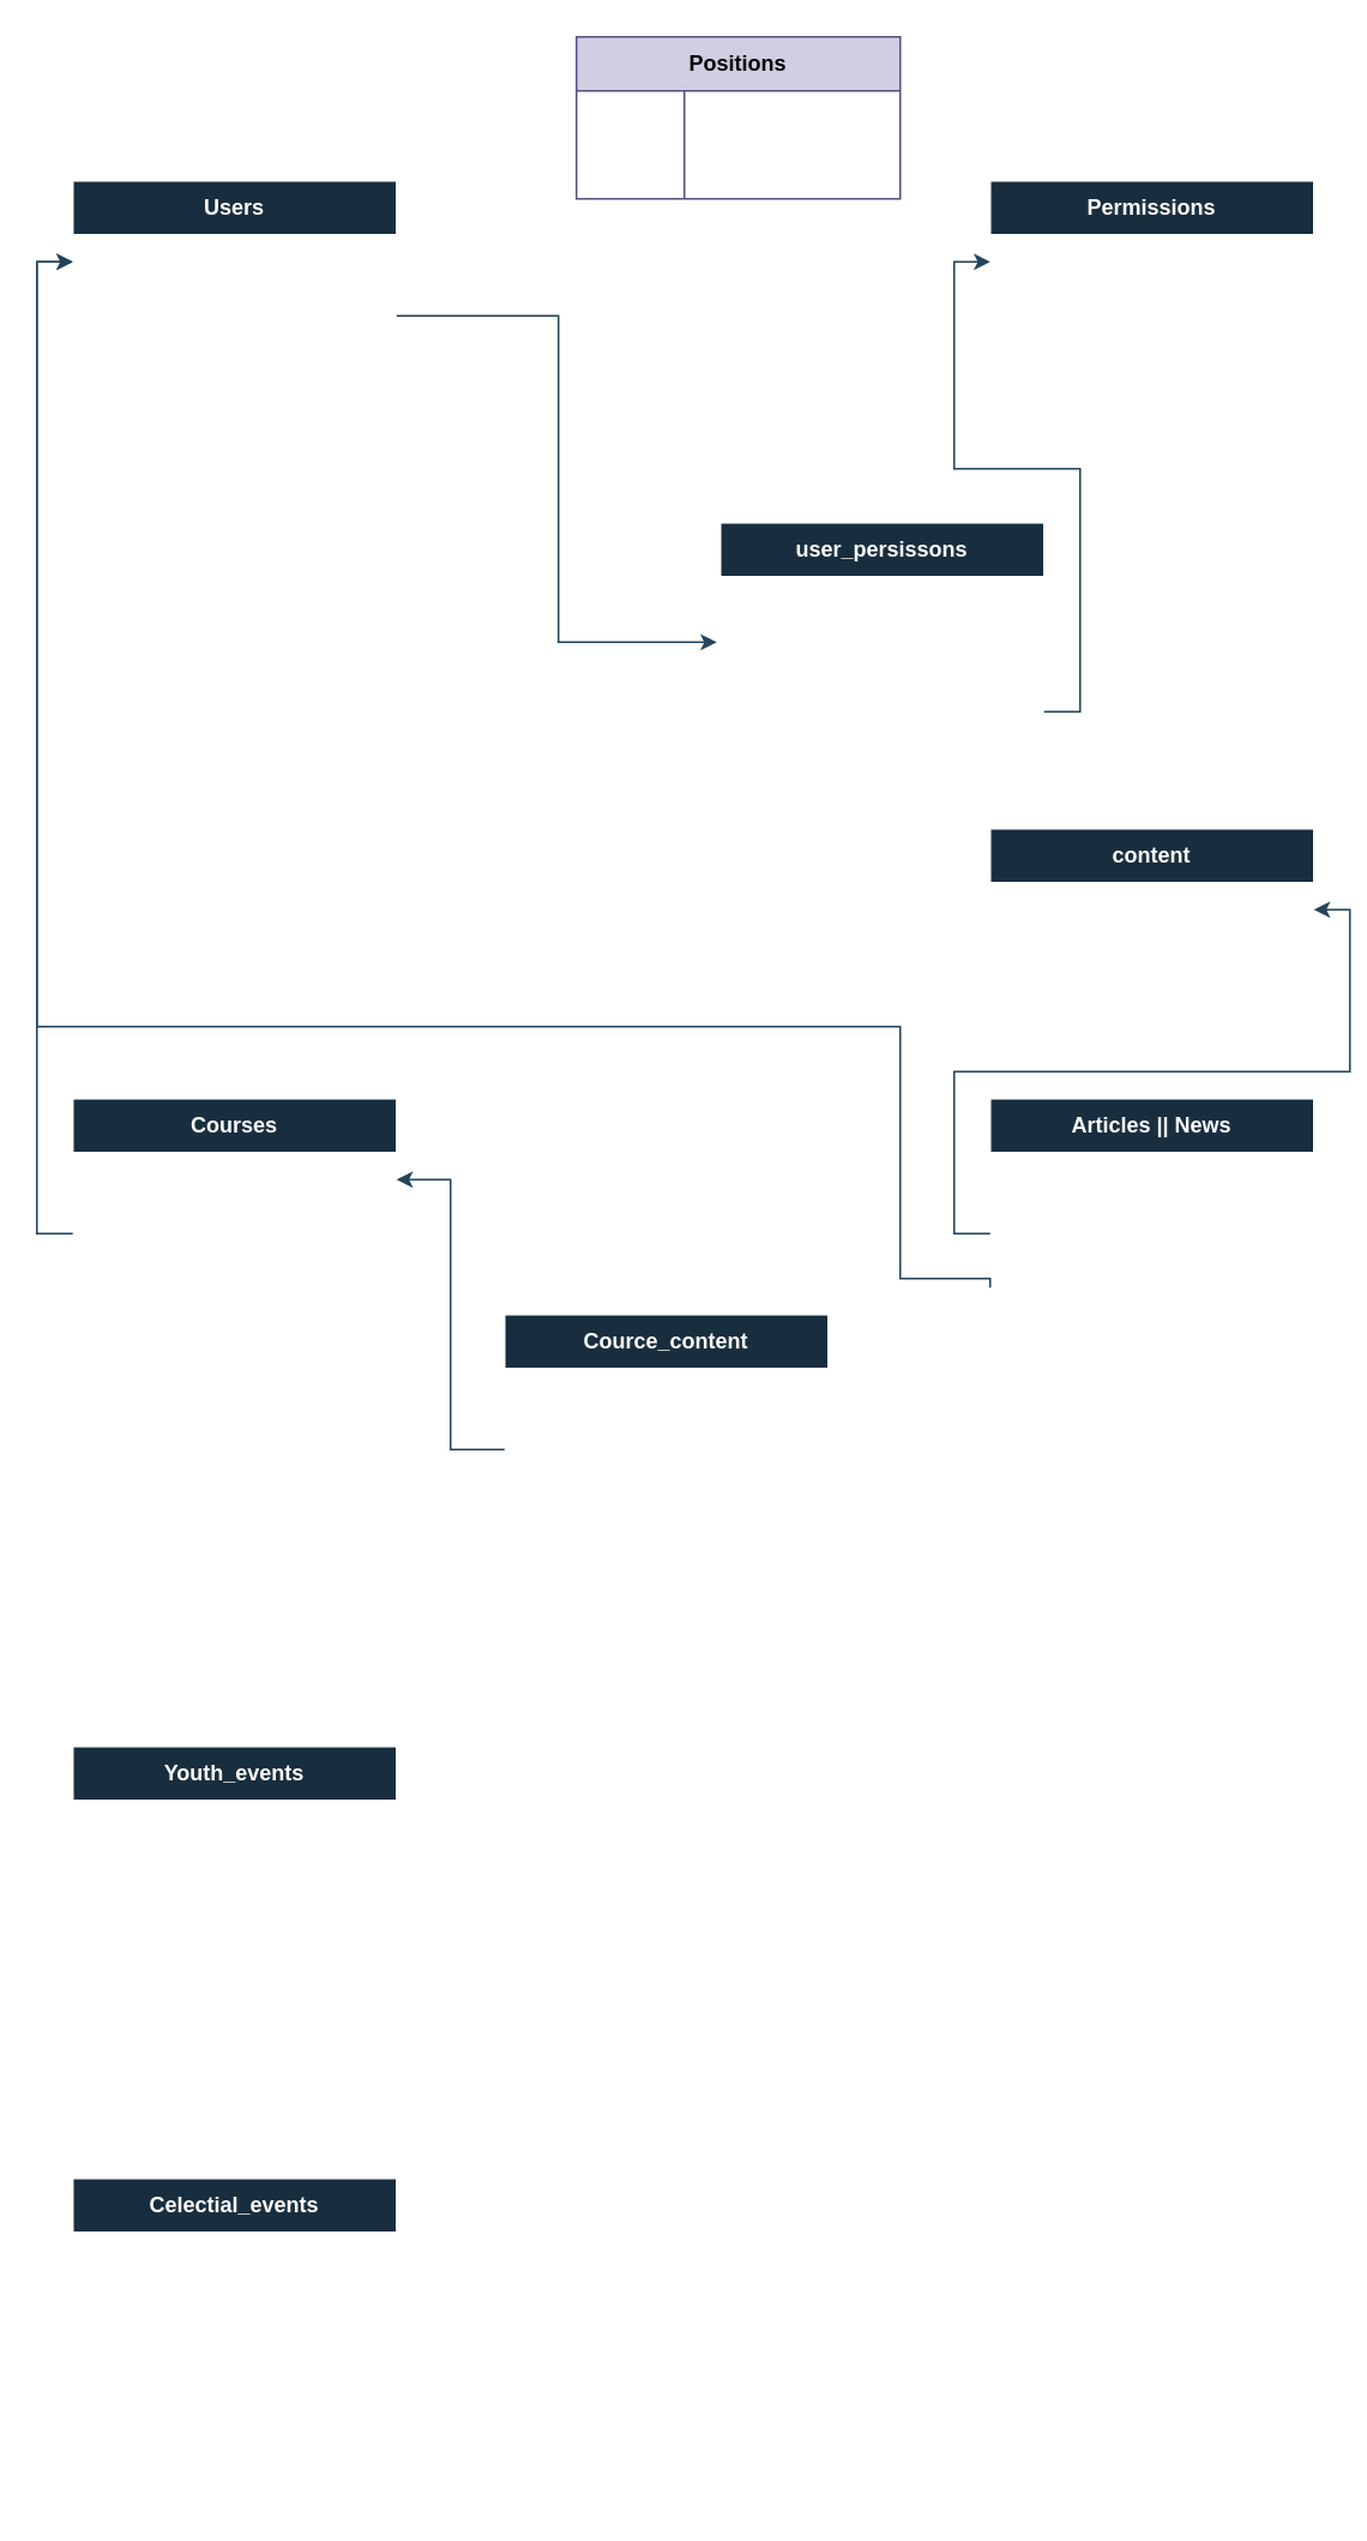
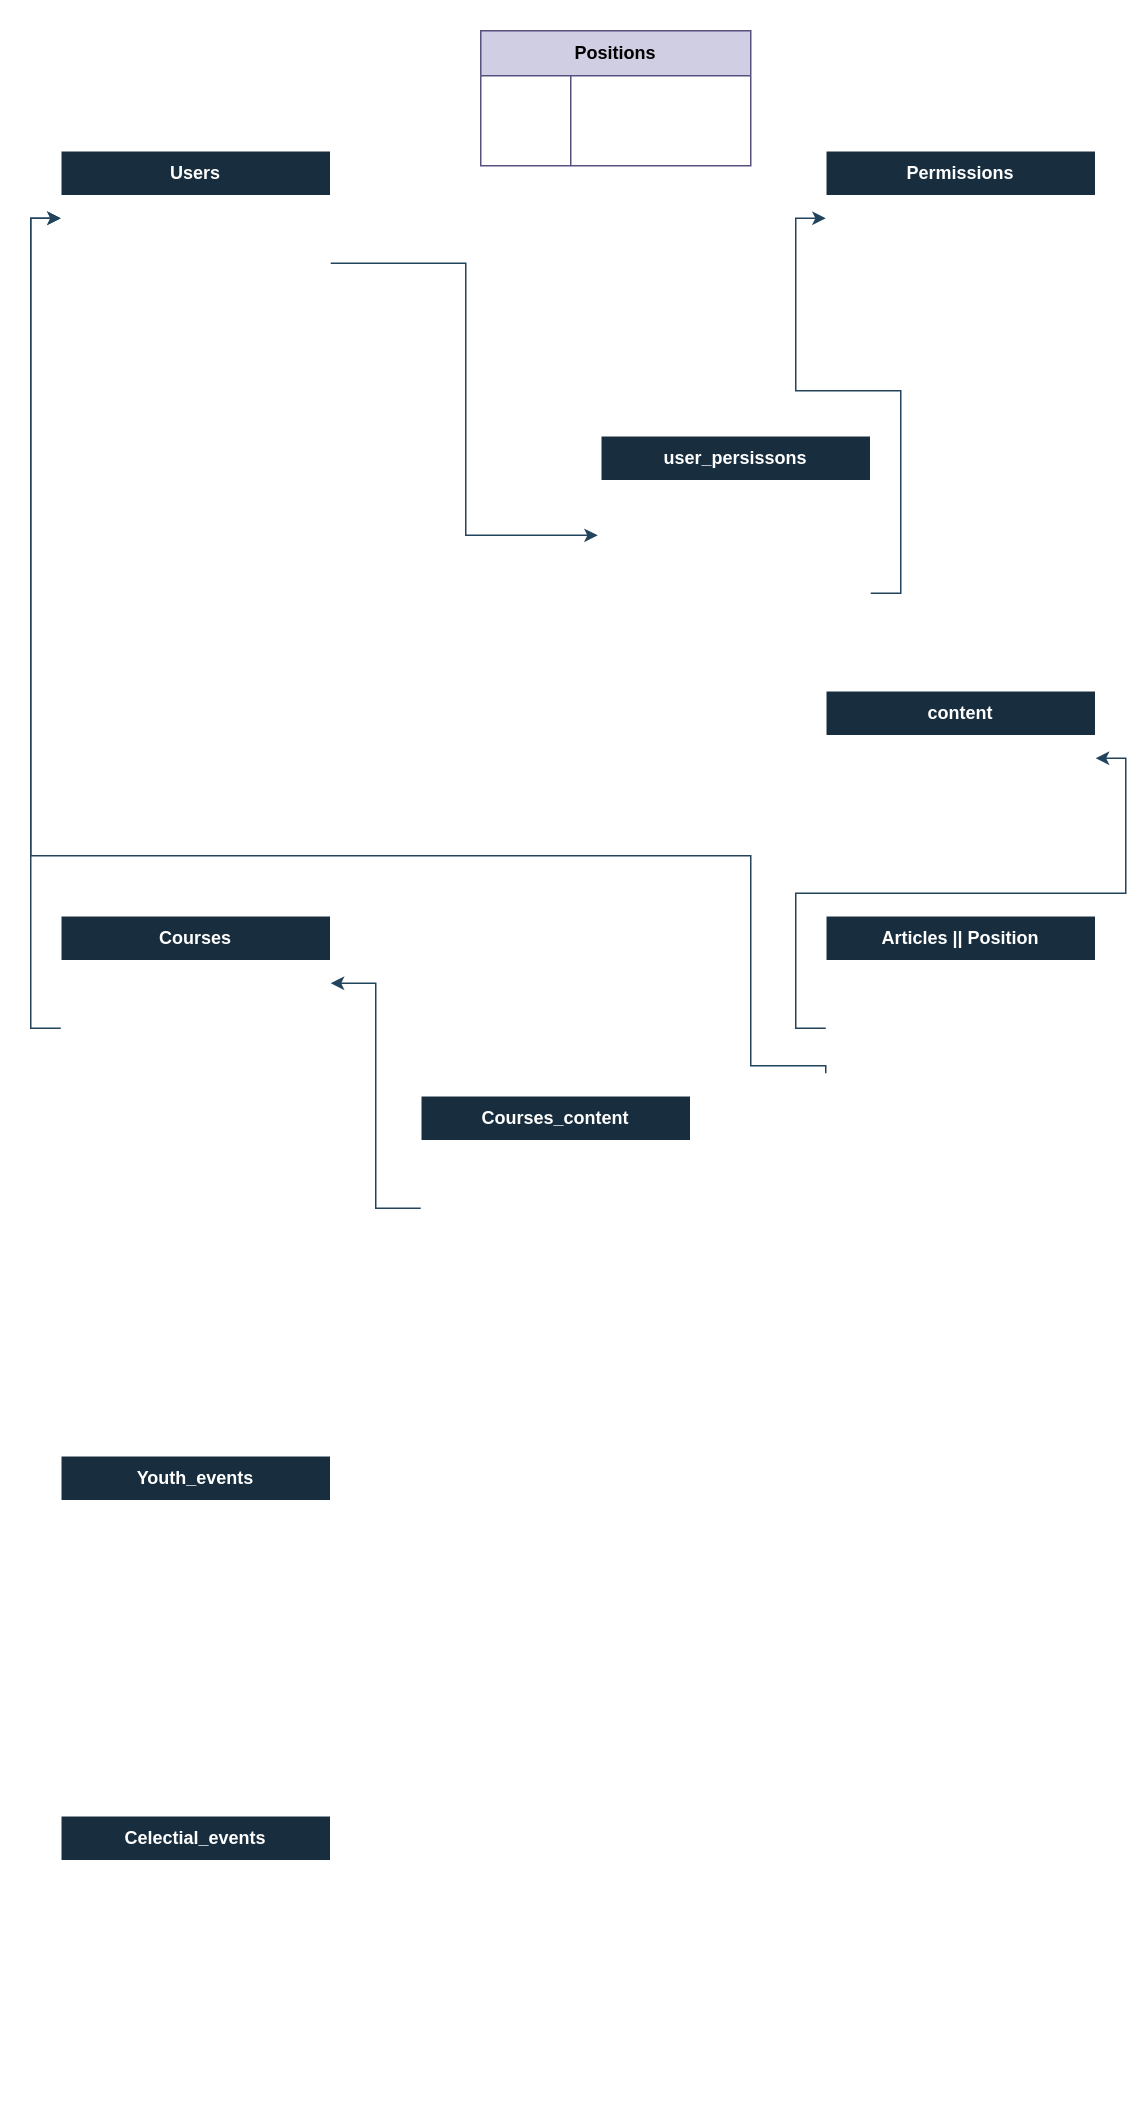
- <mxCell id="53" value="Articles || News" style="shape=table;startSize=30;container=1;collapsible=1;childLayout=tableLayout;fixedRows=1;rowLines=0;fontStyle=1;align=center;resizeLast=1;html=1;whiteSpace=wrap;fillColor=#182E3E;strokeColor=#FFFFFF;labelBackgroundColor=none;fontColor=#FFFFFF;" parent="1" vertex="1"><mxGeometry x="550" y="610" width="180" height="210" as="geometry"><mxRectangle x="550" y="700" width="130" height="30" as="alternateBounds" /></mxGeometry></mxCell>
+ <mxCell id="53" value="Articles || Position" style="shape=table;startSize=30;container=1;collapsible=1;childLayout=tableLayout;fixedRows=1;rowLines=0;fontStyle=1;align=center;resizeLast=1;html=1;whiteSpace=wrap;fillColor=#182E3E;strokeColor=#FFFFFF;labelBackgroundColor=none;fontColor=#FFFFFF;" parent="1" vertex="1"><mxGeometry x="550" y="610" width="180" height="210" as="geometry"><mxRectangle x="550" y="700" width="130" height="30" as="alternateBounds" /></mxGeometry></mxCell>
- <mxCell id="105" value="Cource_content" style="shape=table;startSize=30;container=1;collapsible=1;childLayout=tableLayout;fixedRows=1;rowLines=0;fontStyle=1;align=center;resizeLast=1;html=1;whiteSpace=wrap;labelBackgroundColor=none;fillColor=#182E3E;strokeColor=#FFFFFF;fontColor=#FFFFFF;" parent="1" vertex="1"><mxGeometry x="280" y="730" width="180" height="210" as="geometry"><mxRectangle x="310" y="840" width="130" height="30" as="alternateBounds" /></mxGeometry></mxCell>
+ <mxCell id="105" value="Courses_content" style="shape=table;startSize=30;container=1;collapsible=1;childLayout=tableLayout;fixedRows=1;rowLines=0;fontStyle=1;align=center;resizeLast=1;html=1;whiteSpace=wrap;labelBackgroundColor=none;fillColor=#182E3E;strokeColor=#FFFFFF;fontColor=#FFFFFF;" parent="1" vertex="1"><mxGeometry x="280" y="730" width="180" height="210" as="geometry"><mxRectangle x="310" y="840" width="130" height="30" as="alternateBounds" /></mxGeometry></mxCell>
